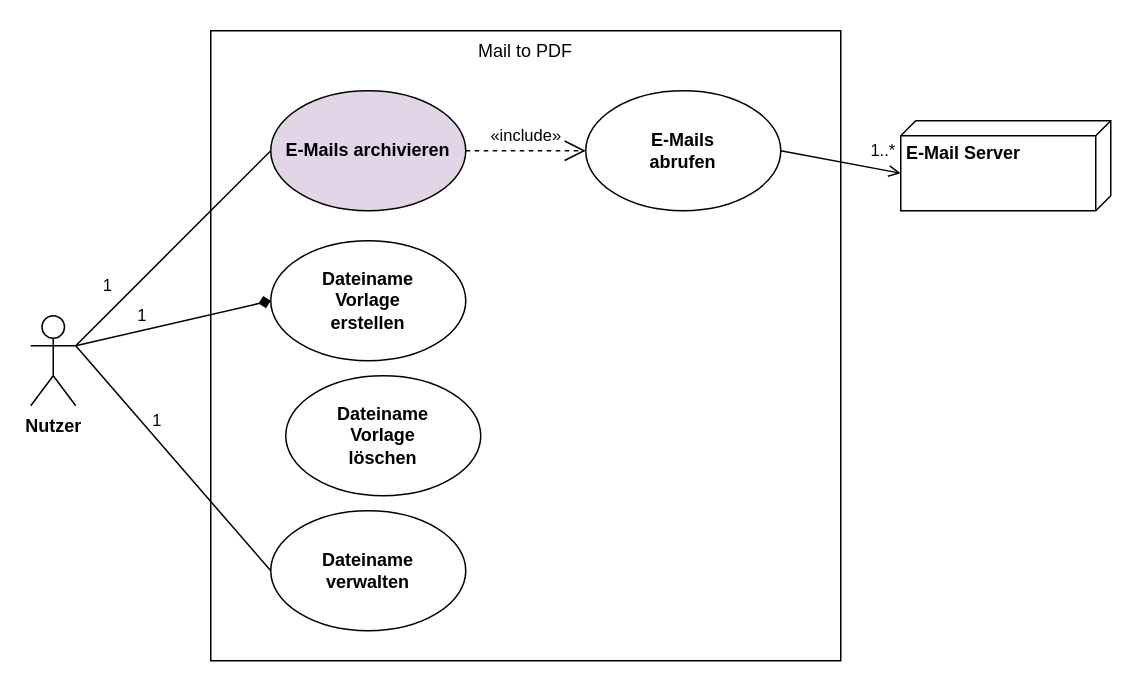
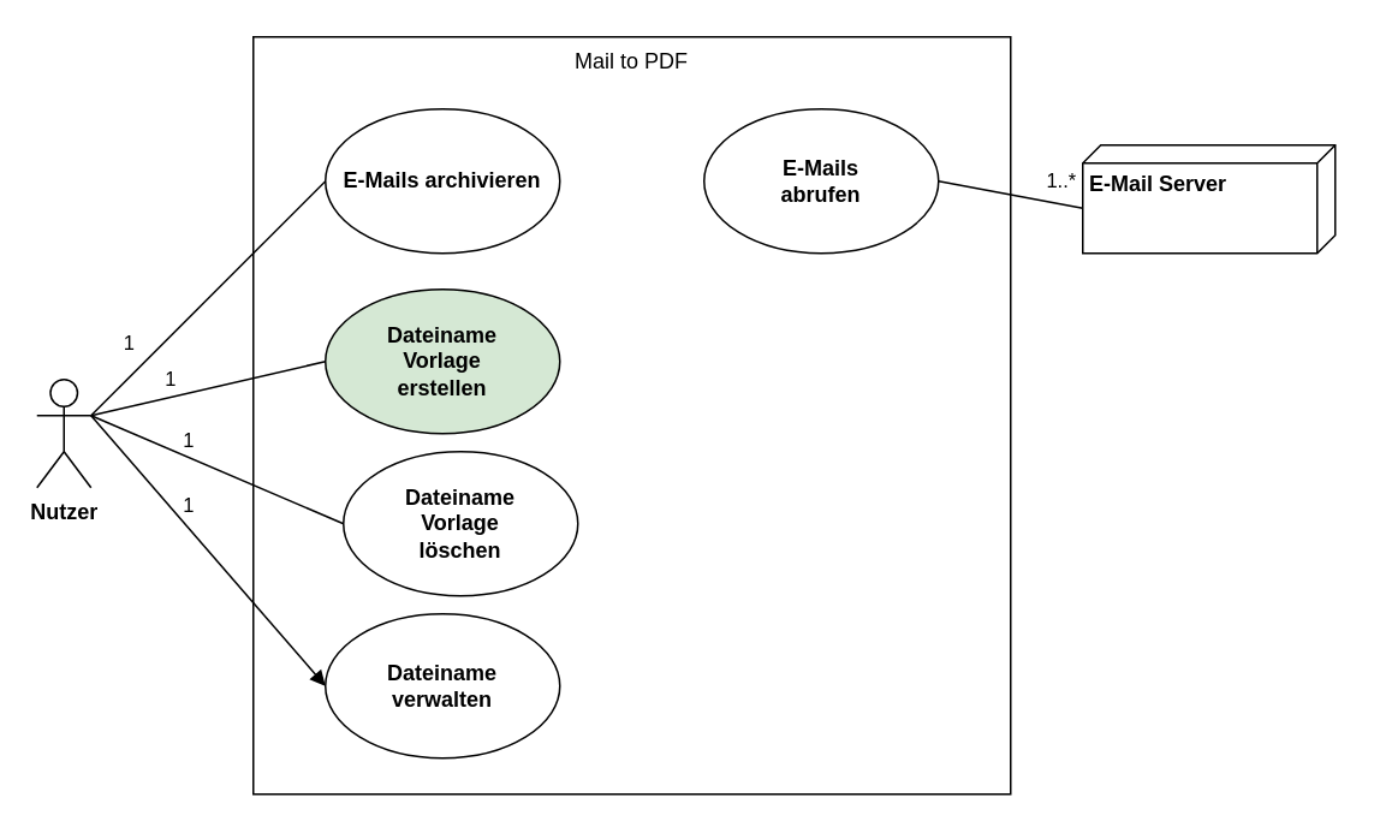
- <mxCell id="4" value="&lt;b&gt;E-Mails archivieren&lt;br&gt;&lt;/b&gt;" style="ellipse;whiteSpace=wrap;html=1;fillColor=#e1d5e7;" vertex="1" parent="1"><mxGeometry x="180" y="60" width="130" height="80" as="geometry" /></mxCell>
+ <mxCell id="4" value="&lt;b&gt;E-Mails archivieren&lt;br&gt;&lt;/b&gt;" style="ellipse;whiteSpace=wrap;html=1;" vertex="1" parent="1"><mxGeometry x="180" y="60" width="130" height="80" as="geometry" /></mxCell>
- <mxCell id="11" value="«include»" style="endArrow=open;endSize=12;dashed=1;html=1;strokeColor=#000000;entryX=0;entryY=0.5;entryDx=0;entryDy=0;exitX=1;exitY=0.5;exitDx=0;exitDy=0;" edge="1" parent="1" source="4" target="10"><mxGeometry y="10" width="160" relative="1" as="geometry"><mxPoint x="360" y="270" as="sourcePoint" /><mxPoint x="520" y="270" as="targetPoint" /><Array as="points"><mxPoint x="350" y="100" /></Array><mxPoint as="offset" /></mxGeometry></mxCell>
- <mxCell id="13" value="" style="endArrow=open;html=1;strokeColor=#000000;entryX=0;entryY=0;entryDx=35;entryDy=140;entryPerimeter=0;exitX=1;exitY=0.5;exitDx=0;exitDy=0;" edge="1" parent="1" source="10" target="12"><mxGeometry width="50" height="50" relative="1" as="geometry"><mxPoint x="410" y="290" as="sourcePoint" /><mxPoint x="460" y="240" as="targetPoint" /></mxGeometry></mxCell>
+ <mxCell id="13" value="" style="endArrow=none;html=1;strokeColor=#000000;entryX=0;entryY=0;entryDx=35;entryDy=140;entryPerimeter=0;exitX=1;exitY=0.5;exitDx=0;exitDy=0;" edge="1" parent="1" source="10" target="12"><mxGeometry width="50" height="50" relative="1" as="geometry"><mxPoint x="410" y="290" as="sourcePoint" /><mxPoint x="460" y="240" as="targetPoint" /></mxGeometry></mxCell>
- <mxCell id="7" value="&lt;div&gt;&lt;b&gt;Dateiname&lt;/b&gt;&lt;/div&gt;&lt;div&gt;&lt;b&gt; Vorlage&lt;/b&gt;&lt;/div&gt;&lt;div&gt;&lt;b&gt; erstellen&lt;/b&gt;&lt;/div&gt;" style="ellipse;whiteSpace=wrap;html=1;" vertex="1" parent="1"><mxGeometry x="180" y="160" width="130" height="80" as="geometry" /></mxCell>
+ <mxCell id="7" value="&lt;div&gt;&lt;b&gt;Dateiname&lt;/b&gt;&lt;/div&gt;&lt;div&gt;&lt;b&gt; Vorlage&lt;/b&gt;&lt;/div&gt;&lt;div&gt;&lt;b&gt; erstellen&lt;/b&gt;&lt;/div&gt;" style="ellipse;whiteSpace=wrap;html=1;fillColor=#d5e8d4;" vertex="1" parent="1"><mxGeometry x="180" y="160" width="130" height="80" as="geometry" /></mxCell>
- <mxCell id="8" value="" style="endArrow=diamond;html=1;strokeColor=#000000;exitX=1;exitY=0.333;exitDx=0;exitDy=0;exitPerimeter=0;entryX=0;entryY=0.5;entryDx=0;entryDy=0;" edge="1" parent="1" source="3" target="7"><mxGeometry width="50" height="50" relative="1" as="geometry"><mxPoint x="90" y="110" as="sourcePoint" /><mxPoint x="200" y="110" as="targetPoint" /></mxGeometry></mxCell>
+ <mxCell id="8" value="" style="endArrow=none;html=1;strokeColor=#000000;exitX=1;exitY=0.333;exitDx=0;exitDy=0;exitPerimeter=0;entryX=0;entryY=0.5;entryDx=0;entryDy=0;" edge="1" parent="1" source="3" target="7"><mxGeometry width="50" height="50" relative="1" as="geometry"><mxPoint x="90" y="110" as="sourcePoint" /><mxPoint x="200" y="110" as="targetPoint" /></mxGeometry></mxCell>
+ <mxCell id="16" value="" style="endArrow=none;html=1;strokeColor=#000000;exitX=1;exitY=0.333;exitDx=0;exitDy=0;exitPerimeter=0;entryX=0;entryY=0.5;entryDx=0;entryDy=0;" edge="1" parent="1" source="3" target="15"><mxGeometry width="50" height="50" relative="1" as="geometry"><mxPoint x="90" y="126" as="sourcePoint" /><mxPoint x="190" y="226" as="targetPoint" /></mxGeometry></mxCell>
+ <mxCell id="17" value="1" style="edgeLabel;html=1;align=center;verticalAlign=middle;resizable=0;points=[];" vertex="1" connectable="0" parent="16"><mxGeometry x="-0.364" y="-3" relative="1" as="geometry"><mxPoint x="10.98" y="-8" as="offset" /></mxGeometry></mxCell>
- <mxCell id="19" value="" style="endArrow=none;html=1;strokeColor=#000000;exitX=1;exitY=0.333;exitDx=0;exitDy=0;exitPerimeter=0;entryX=0;entryY=0.5;entryDx=0;entryDy=0;" edge="1" parent="1" source="3" target="18"><mxGeometry width="50" height="50" relative="1" as="geometry"><mxPoint x="90" y="153" as="sourcePoint" /><mxPoint x="190" y="343" as="targetPoint" /></mxGeometry></mxCell>
+ <mxCell id="19" value="" style="endArrow=block;html=1;strokeColor=#000000;exitX=1;exitY=0.333;exitDx=0;exitDy=0;exitPerimeter=0;entryX=0;entryY=0.5;entryDx=0;entryDy=0;" edge="1" parent="1" source="3" target="18"><mxGeometry width="50" height="50" relative="1" as="geometry"><mxPoint x="90" y="153" as="sourcePoint" /><mxPoint x="190" y="343" as="targetPoint" /></mxGeometry></mxCell>
